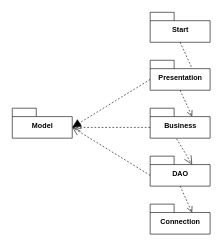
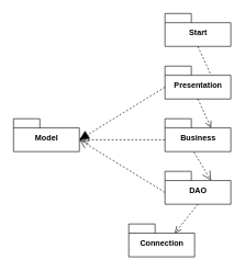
- <mxCell id="2" value="Connection" style="shape=folder;fontStyle=1;spacingTop=10;tabWidth=40;tabHeight=14;tabPosition=left;html=1;" vertex="1" parent="1"><mxGeometry x="250" y="340" width="100" height="50" as="geometry" /></mxCell>
+ <mxCell id="2" value="Connection" style="shape=folder;fontStyle=1;spacingTop=10;tabWidth=40;tabHeight=14;tabPosition=left;html=1;" vertex="1" parent="1"><mxGeometry x="195" y="340" width="100" height="50" as="geometry" /></mxCell>
